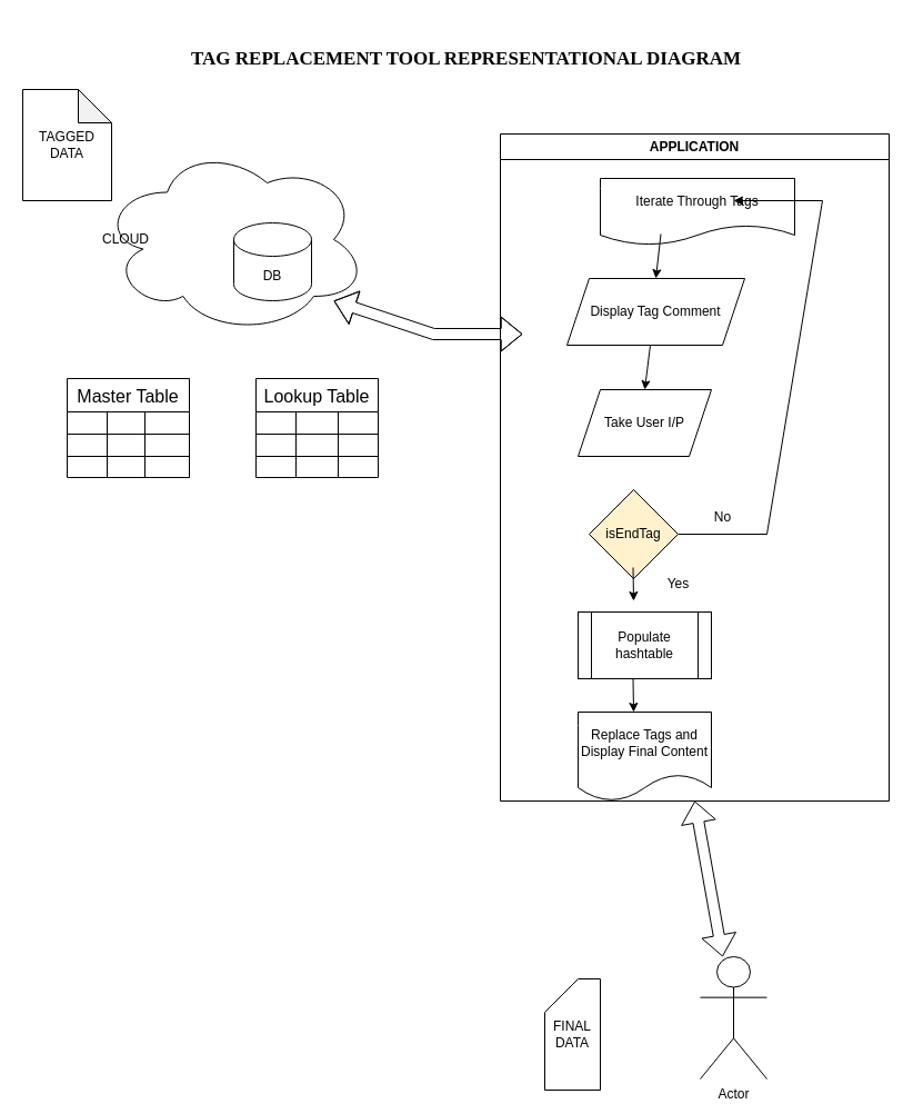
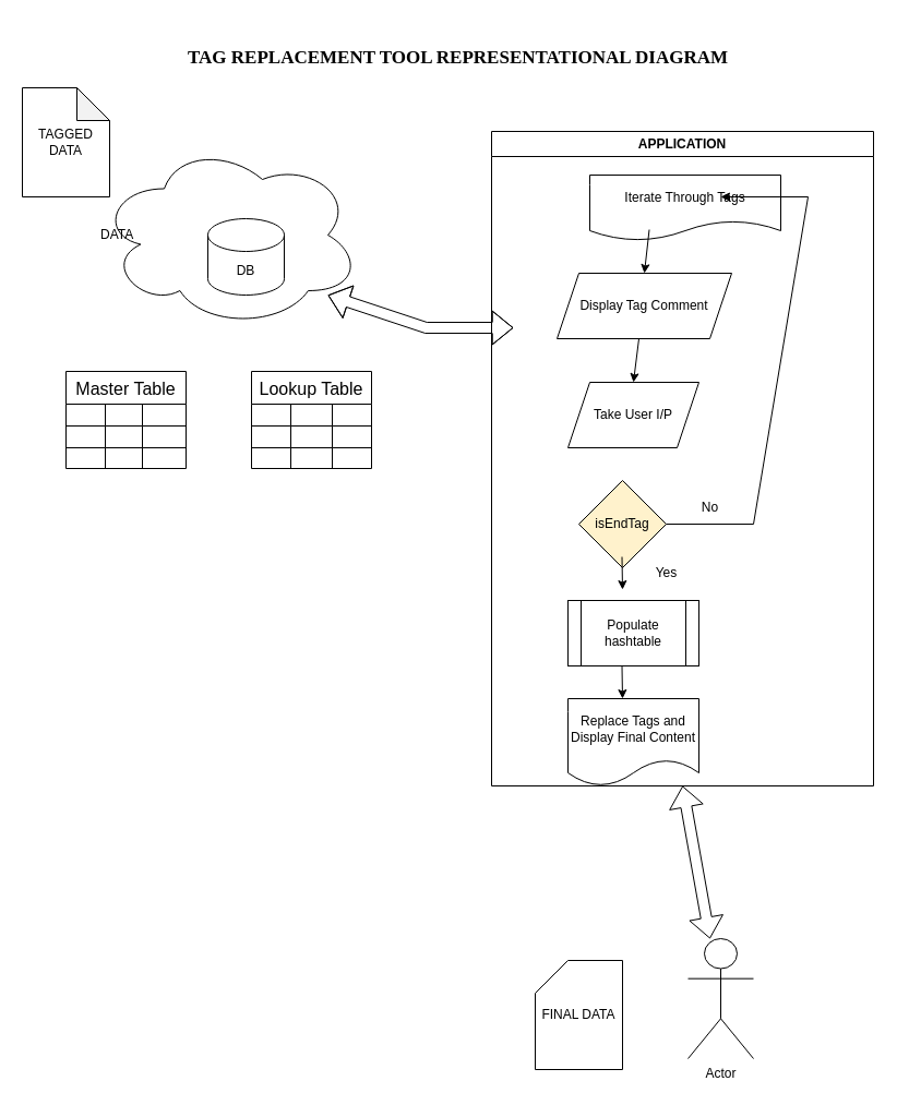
- <mxCell id="3" value="CLOUD" style="ellipse;shape=cloud;whiteSpace=wrap;html=1;align=left;" parent="1" vertex="1"><mxGeometry x="90" y="130" width="240" height="170" as="geometry" /></mxCell>
+ <mxCell id="3" value="DATA" style="ellipse;shape=cloud;whiteSpace=wrap;html=1;align=left;" parent="1" vertex="1"><mxGeometry x="90" y="130" width="240" height="170" as="geometry" /></mxCell>
- <mxCell id="4" value="DB" style="shape=cylinder3;whiteSpace=wrap;html=1;boundedLbl=1;backgroundOutline=1;size=15;" parent="1" vertex="1"><mxGeometry x="210" y="200" width="70" height="70" as="geometry" /></mxCell>
+ <mxCell id="4" value="DB" style="shape=cylinder3;whiteSpace=wrap;html=1;boundedLbl=1;backgroundOutline=1;size=15;" parent="1" vertex="1"><mxGeometry x="190" y="200" width="70" height="70" as="geometry" /></mxCell>
- <mxCell id="22" value="FINAL DATA" style="shape=card;whiteSpace=wrap;html=1;" parent="1" vertex="1"><mxGeometry x="490" y="880" width="50" height="100" as="geometry" /></mxCell>
+ <mxCell id="22" value="FINAL DATA" style="shape=card;whiteSpace=wrap;html=1;" parent="1" vertex="1"><mxGeometry x="490" y="880" width="80" height="100" as="geometry" /></mxCell>
